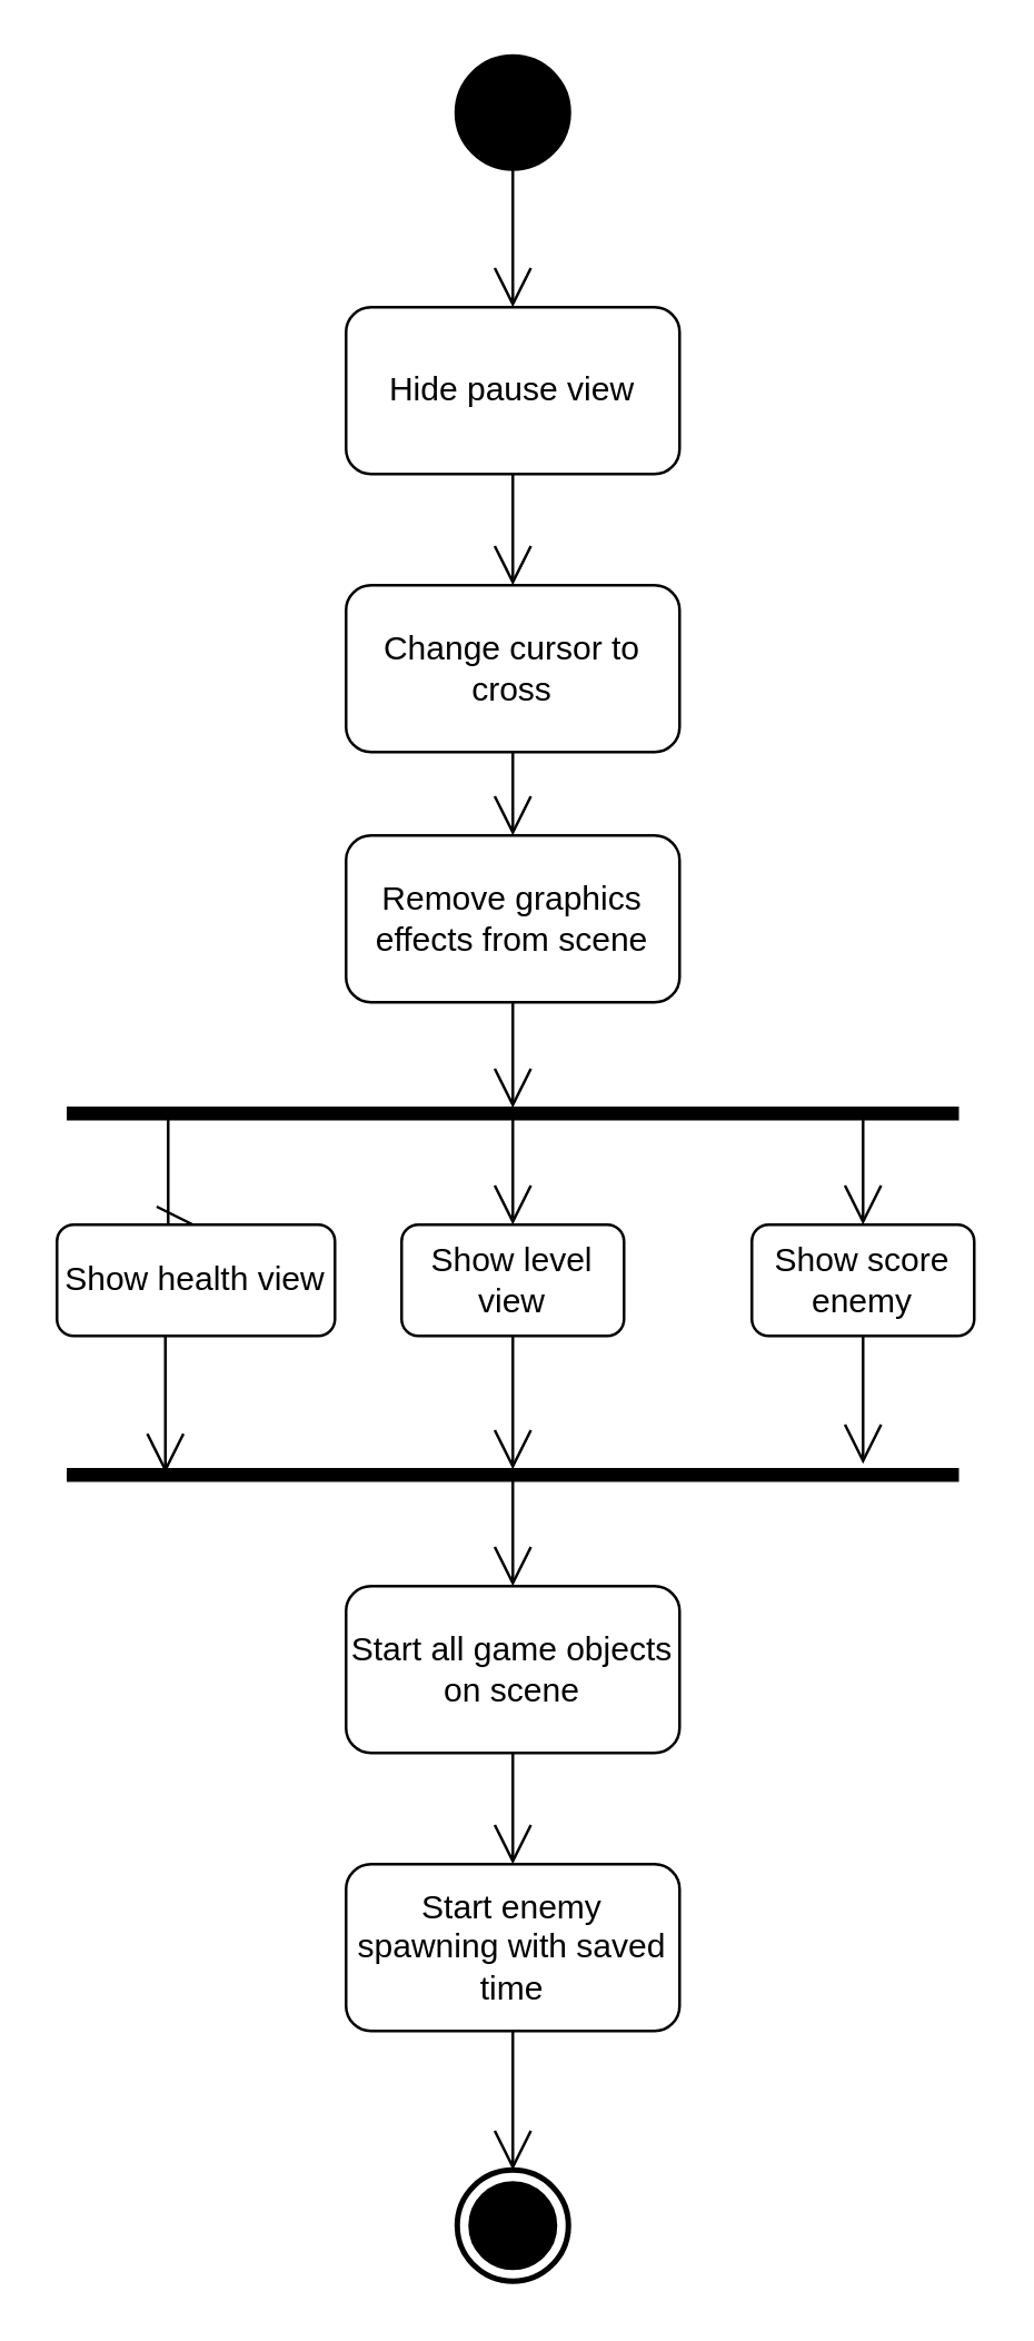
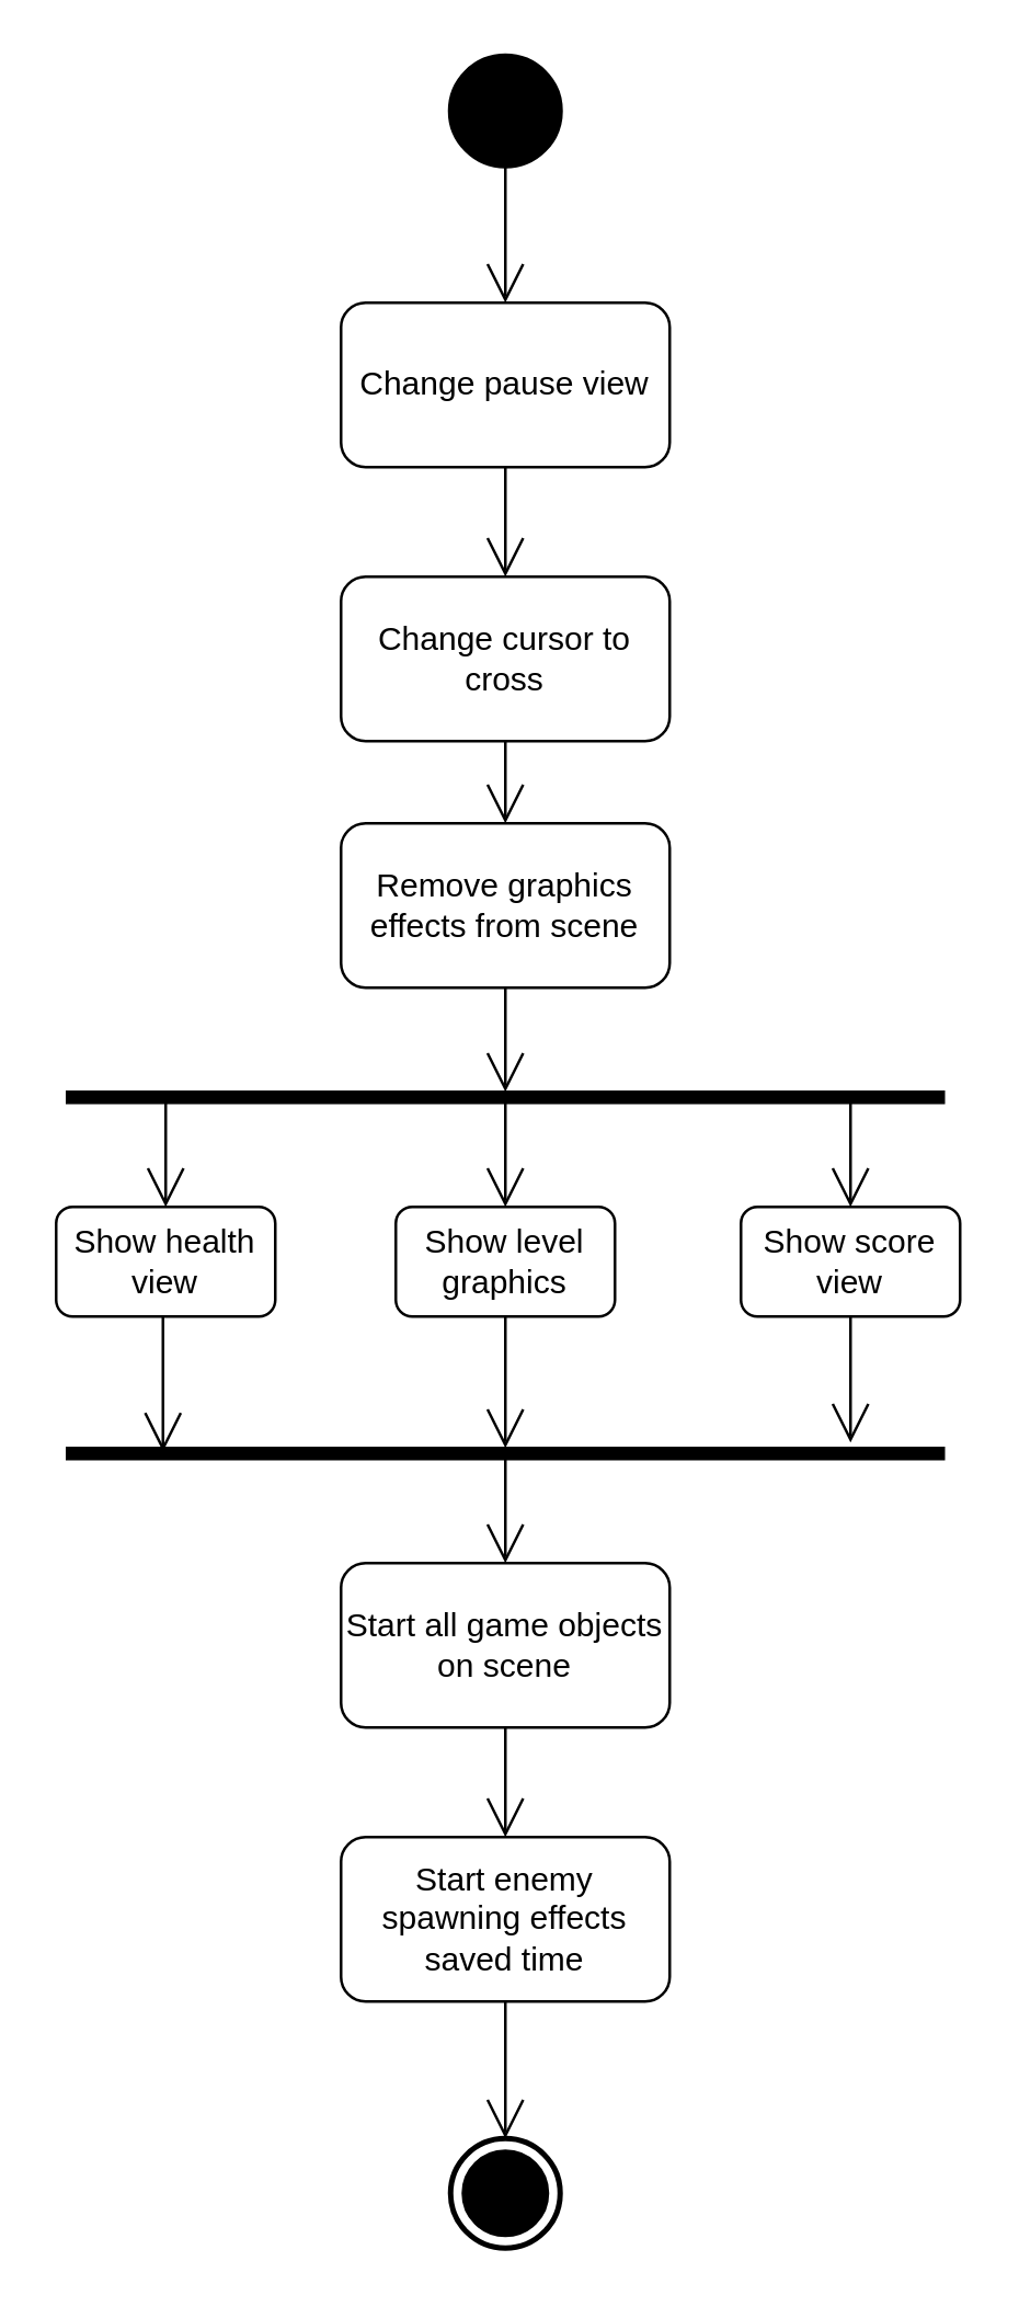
- <mxCell id="5" value="Hide pause view" style="shape=rect;html=1;rounded=1;whiteSpace=wrap;align=center;" parent="1" vertex="1"><mxGeometry x="124" y="110" width="120" height="60" as="geometry" /></mxCell>
+ <mxCell id="5" value="Change pause view" style="shape=rect;html=1;rounded=1;whiteSpace=wrap;align=center;" parent="1" vertex="1"><mxGeometry x="124" y="110" width="120" height="60" as="geometry" /></mxCell>
- <mxCell id="22" value="Show health view" style="shape=rect;html=1;rounded=1;whiteSpace=wrap;align=center;" parent="1" vertex="1"><mxGeometry x="20" y="440" width="100" height="40" as="geometry" /></mxCell>
+ <mxCell id="22" value="Show health view" style="shape=rect;html=1;rounded=1;whiteSpace=wrap;align=center;" parent="1" vertex="1"><mxGeometry x="20" y="440" width="80" height="40" as="geometry" /></mxCell>
- <mxCell id="24" value="Show level view" style="shape=rect;html=1;rounded=1;whiteSpace=wrap;align=center;" parent="1" vertex="1"><mxGeometry x="144" y="440" width="80" height="40" as="geometry" /></mxCell>
+ <mxCell id="24" value="Show level graphics" style="shape=rect;html=1;rounded=1;whiteSpace=wrap;align=center;" parent="1" vertex="1"><mxGeometry x="144" y="440" width="80" height="40" as="geometry" /></mxCell>
- <mxCell id="26" value="Show score enemy" style="shape=rect;html=1;rounded=1;whiteSpace=wrap;align=center;" parent="1" vertex="1"><mxGeometry x="270" y="440" width="80" height="40" as="geometry" /></mxCell>
+ <mxCell id="26" value="Show score view" style="shape=rect;html=1;rounded=1;whiteSpace=wrap;align=center;" parent="1" vertex="1"><mxGeometry x="270" y="440" width="80" height="40" as="geometry" /></mxCell>
- <mxCell id="13" value="Start enemy spawning with saved time" style="shape=rect;html=1;rounded=1;whiteSpace=wrap;align=center;" parent="1" vertex="1"><mxGeometry x="124" y="670" width="120" height="60" as="geometry" /></mxCell>
+ <mxCell id="13" value="Start enemy spawning effects saved time" style="shape=rect;html=1;rounded=1;whiteSpace=wrap;align=center;" parent="1" vertex="1"><mxGeometry x="124" y="670" width="120" height="60" as="geometry" /></mxCell>
